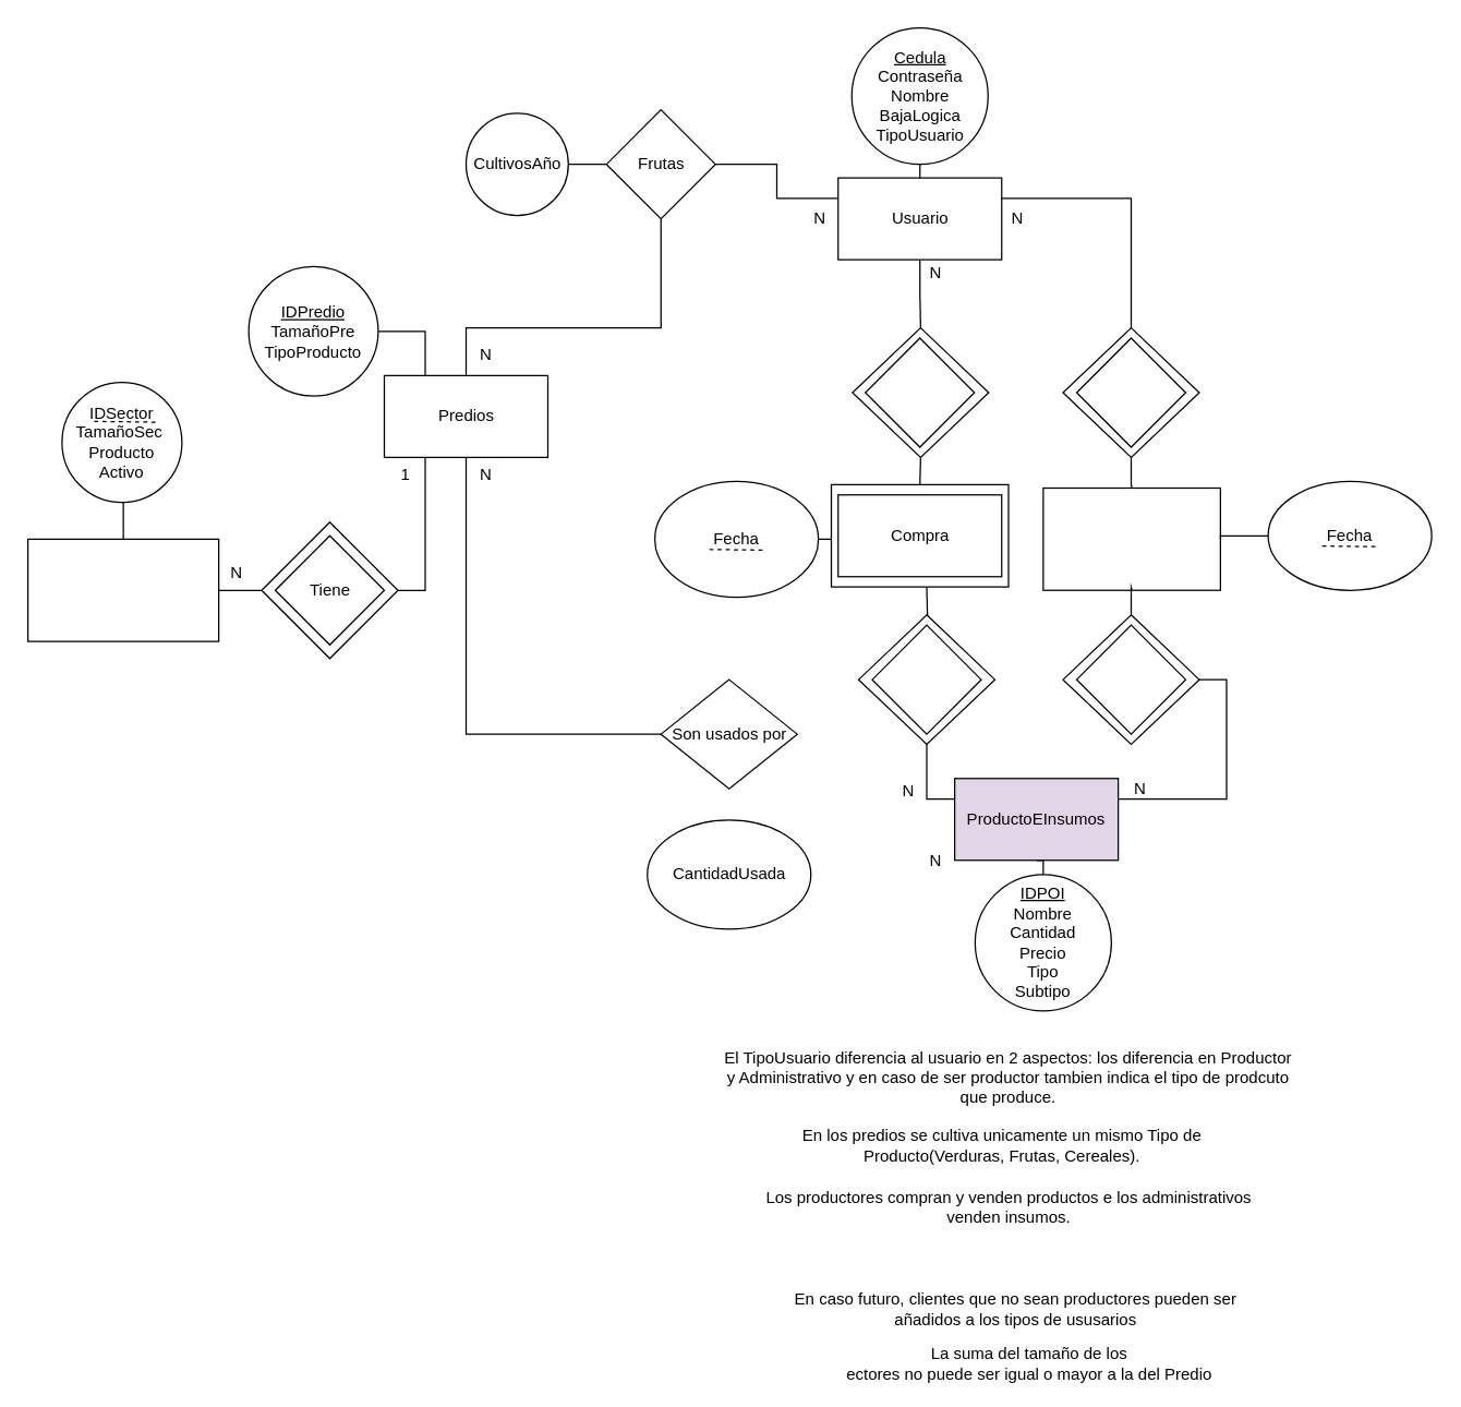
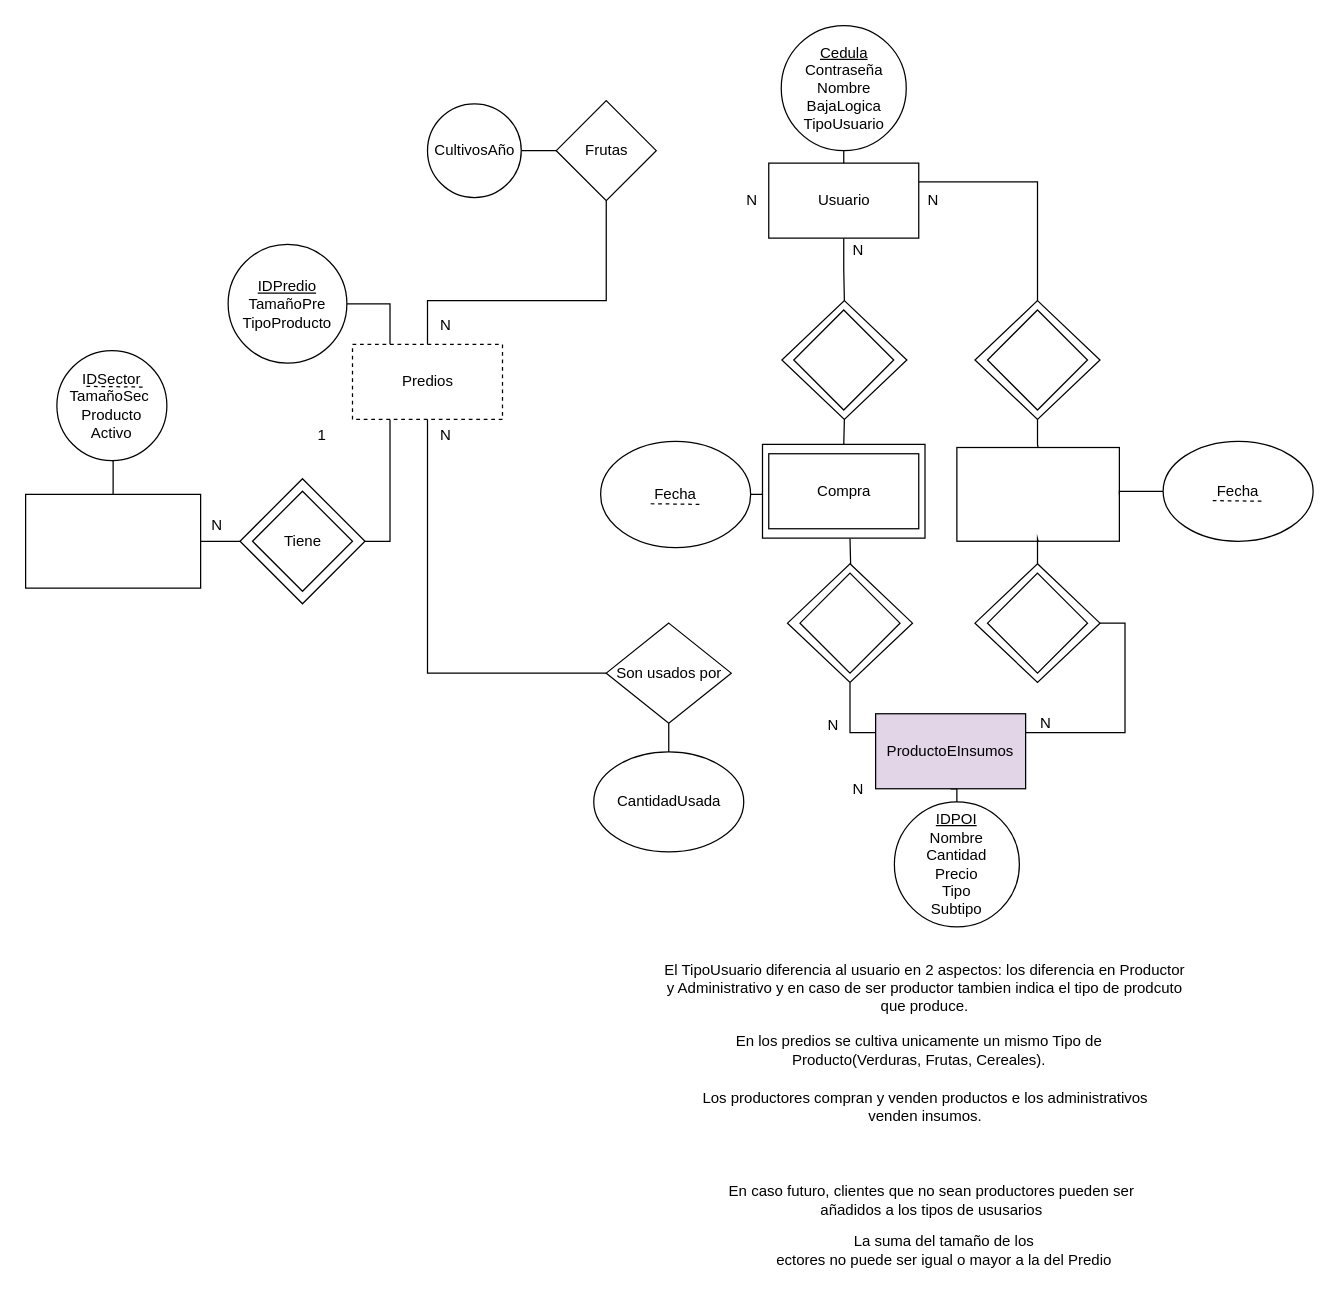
- <mxCell id="4" style="edgeStyle=orthogonalEdgeStyle;rounded=0;orthogonalLoop=1;jettySize=auto;html=1;exitX=0;exitY=0.25;exitDx=0;exitDy=0;entryX=1;entryY=0.5;entryDx=0;entryDy=0;endArrow=none;endFill=0;" edge="1" parent="1" source="5" target="81"><mxGeometry relative="1" as="geometry" /></mxCell>
- <mxCell id="9" value="Predios" style="rounded=0;whiteSpace=wrap;html=1;" parent="1" vertex="1"><mxGeometry x="281.5" y="275" width="120" height="60" as="geometry" /></mxCell>
+ <mxCell id="9" value="Predios" style="rounded=0;whiteSpace=wrap;html=1;dashed=1;" parent="1" vertex="1"><mxGeometry x="281.5" y="275" width="120" height="60" as="geometry" /></mxCell>
- <mxCell id="73" value="1" style="text;html=1;resizable=0;points=[];autosize=1;align=left;verticalAlign=top;spacingTop=-4;" vertex="1" parent="1"><mxGeometry x="291.5" y="337.5" width="20" height="20" as="geometry" /></mxCell>
+ <mxCell id="73" value="1" style="text;html=1;resizable=0;points=[];autosize=1;align=left;verticalAlign=top;spacingTop=-4;" vertex="1" parent="1"><mxGeometry x="251.5" y="337.5" width="20" height="20" as="geometry" /></mxCell>
+ <mxCell id="13" style="edgeStyle=orthogonalEdgeStyle;rounded=0;orthogonalLoop=1;jettySize=auto;html=1;exitX=0.5;exitY=1;exitDx=0;exitDy=0;entryX=0.5;entryY=0;entryDx=0;entryDy=0;endArrow=none;endFill=0;" parent="1" source="15" target="57" edge="1"><mxGeometry relative="1" as="geometry" /></mxCell>
